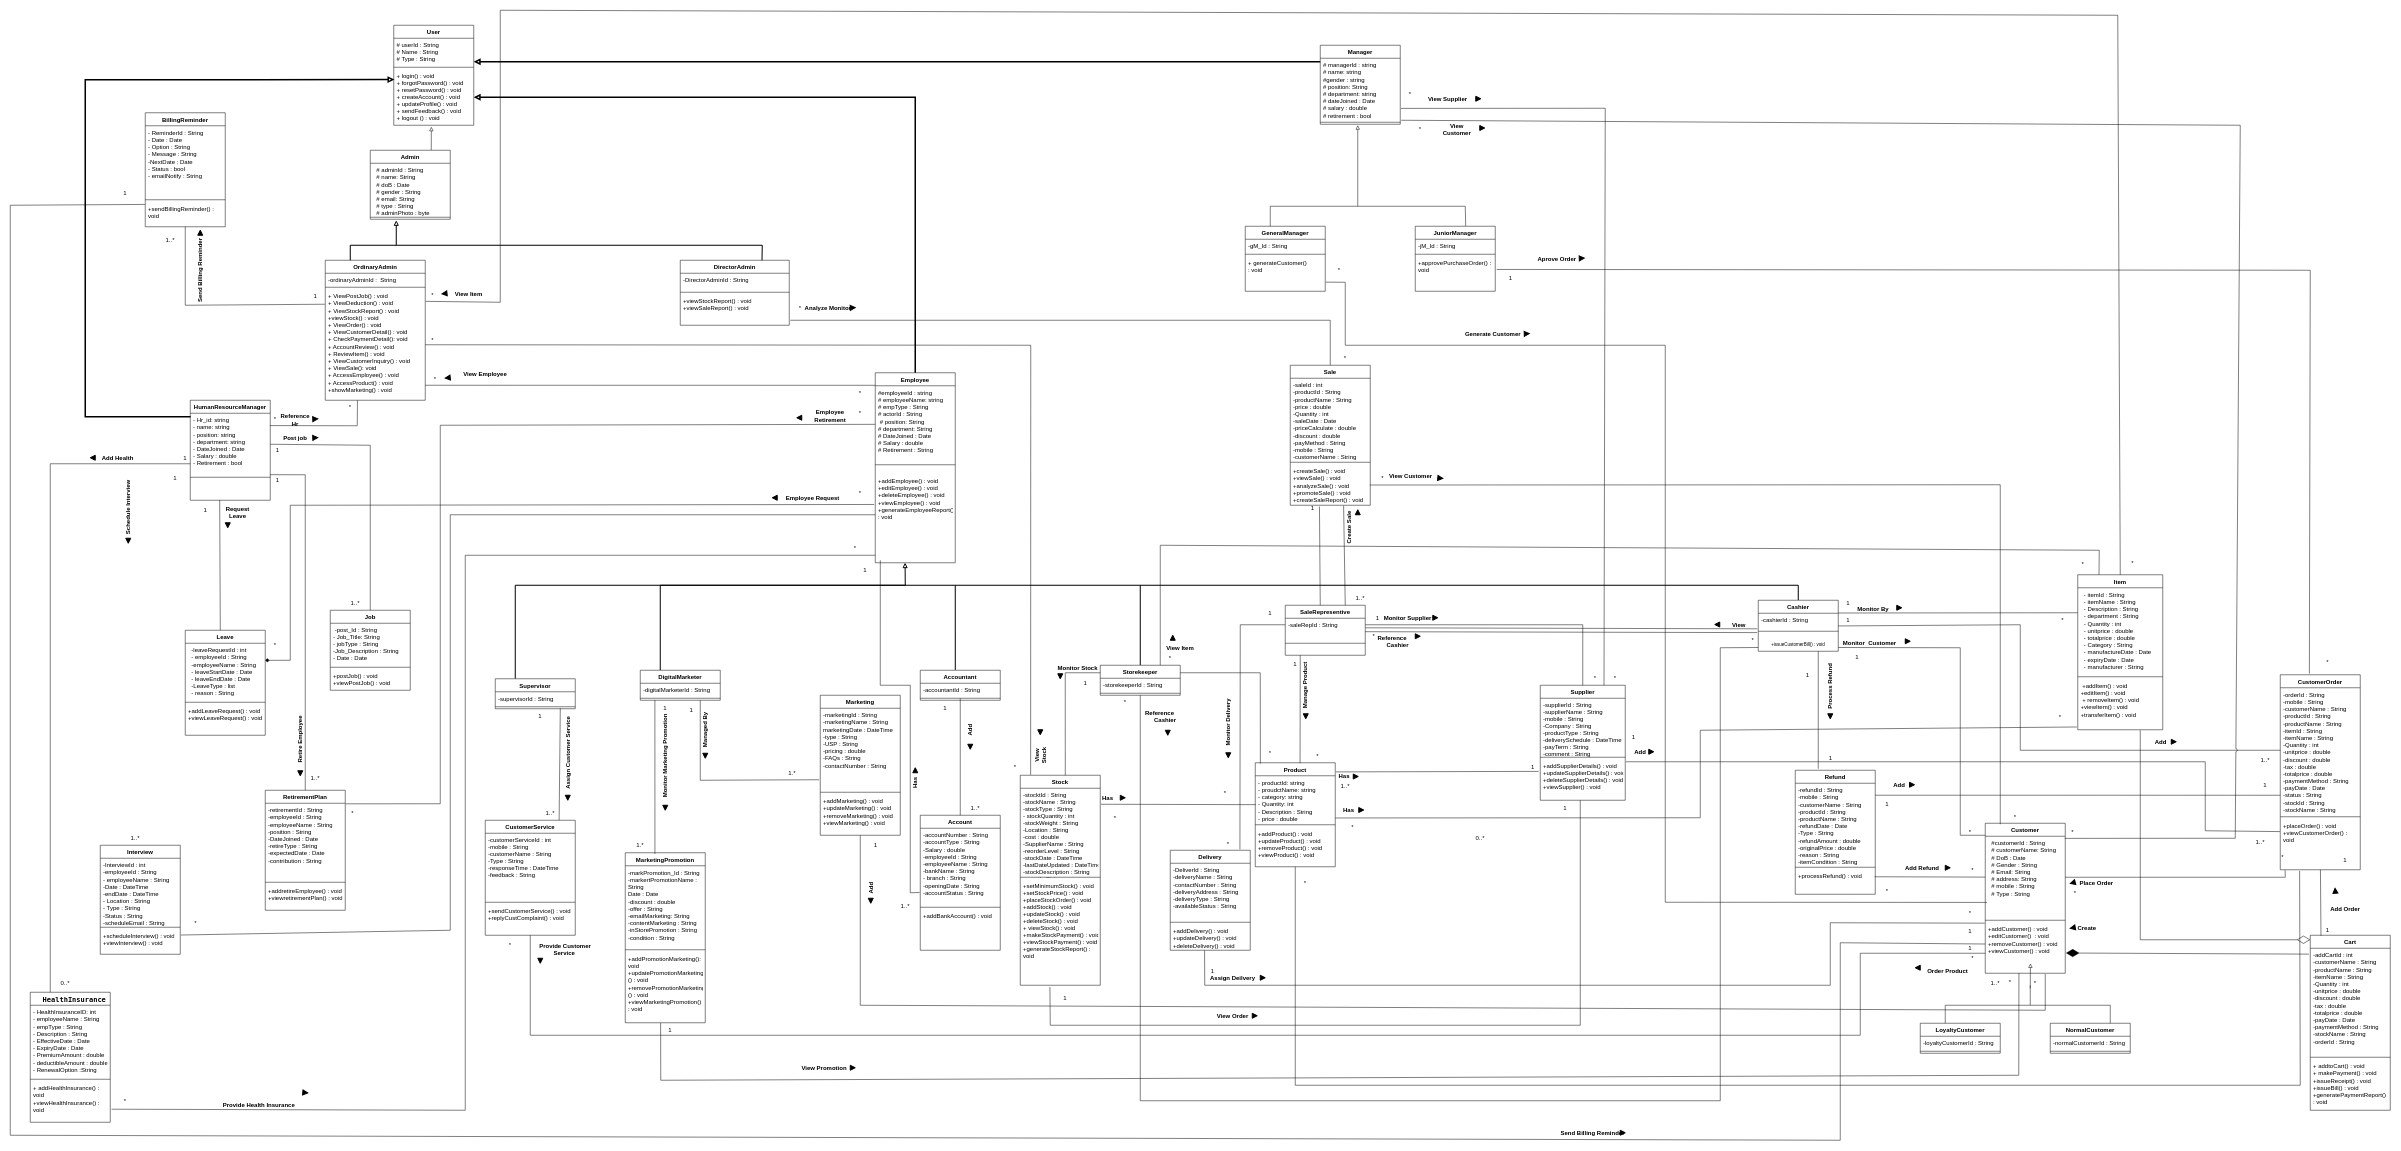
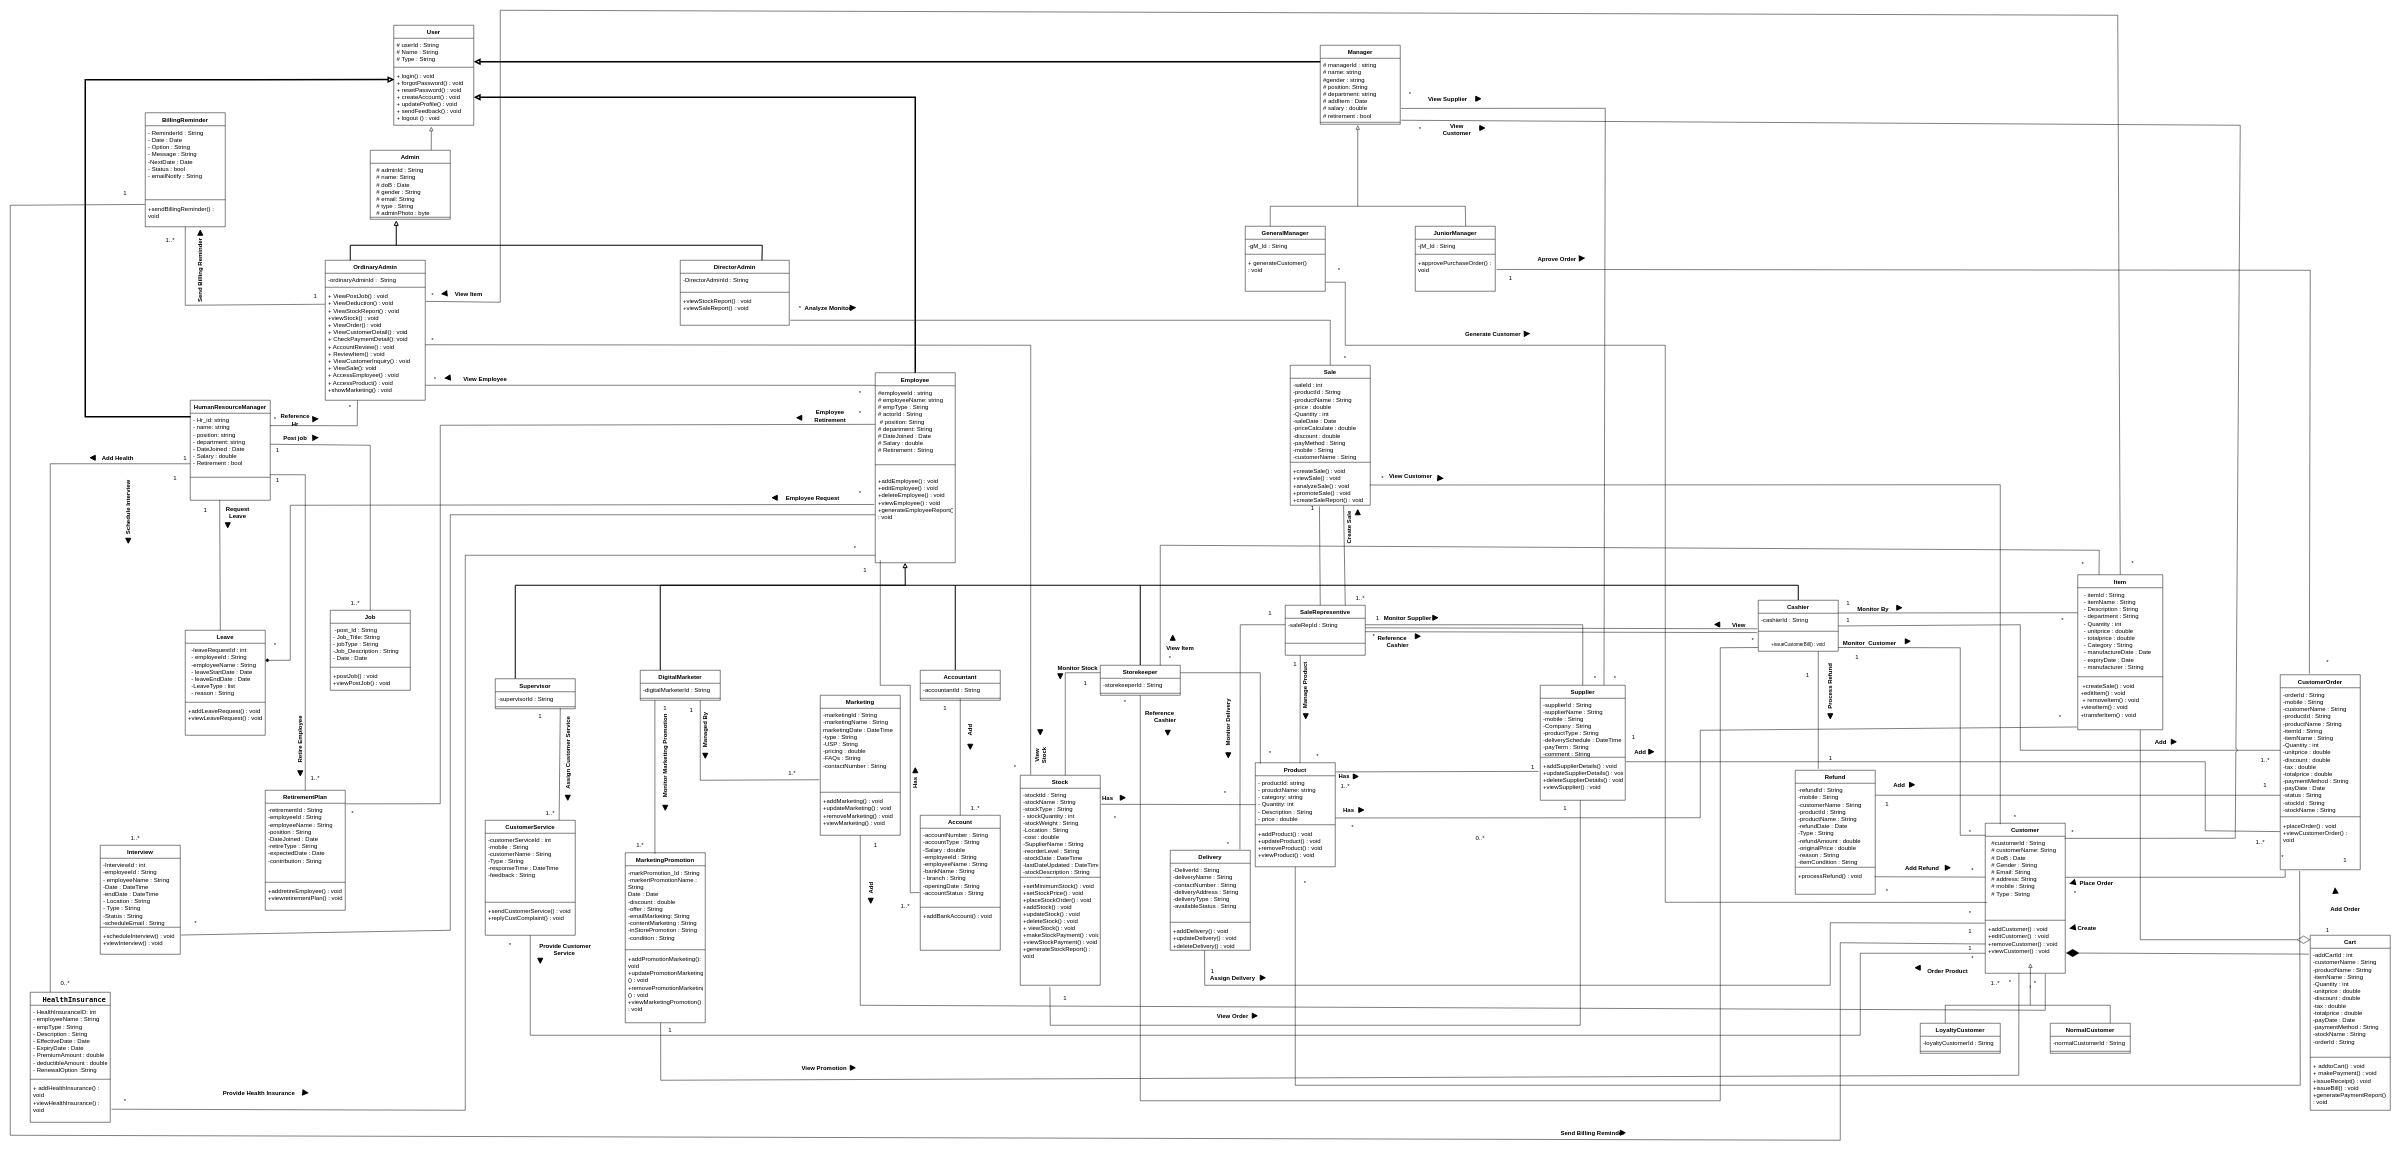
- <mxCell id="69" value="&lt;div&gt;# managerId : string&amp;nbsp; &amp;nbsp; &amp;nbsp; &amp;nbsp; &amp;nbsp; &amp;nbsp;&lt;/div&gt;&lt;div&gt;# name: string&amp;nbsp;&amp;nbsp;&lt;/div&gt;&lt;div&gt;#gender : string&amp;nbsp; &amp;nbsp; &amp;nbsp; &amp;nbsp; &amp;nbsp; &amp;nbsp; &amp;nbsp; &amp;nbsp; &amp;nbsp;&amp;nbsp;&lt;/div&gt;&lt;div&gt;# position: String&amp;nbsp; &amp;nbsp; &amp;nbsp; &amp;nbsp; &amp;nbsp; &amp;nbsp; &amp;nbsp; &amp;nbsp;&amp;nbsp;&lt;/div&gt;&lt;div&gt;# department: string&lt;/div&gt;&lt;div&gt;# dateJoined : Date&lt;/div&gt;&lt;div&gt;# salary : double&lt;/div&gt;&lt;div&gt;# retirement : bool&amp;nbsp; &amp;nbsp; &amp;nbsp; &amp;nbsp;&amp;nbsp;&lt;/div&gt;" style="text;strokeColor=none;fillColor=none;align=left;verticalAlign=top;spacingLeft=4;spacingRight=4;overflow=hidden;rotatable=0;points=[[0,0.5],[1,0.5]];portConstraint=eastwest;whiteSpace=wrap;html=1;" parent="68" vertex="1"><mxGeometry y="26" width="160" height="124" as="geometry" /></mxCell>
+ <mxCell id="69" value="&lt;div&gt;# managerId : string&amp;nbsp; &amp;nbsp; &amp;nbsp; &amp;nbsp; &amp;nbsp; &amp;nbsp;&lt;/div&gt;&lt;div&gt;# name: string&amp;nbsp;&amp;nbsp;&lt;/div&gt;&lt;div&gt;#gender : string&amp;nbsp; &amp;nbsp; &amp;nbsp; &amp;nbsp; &amp;nbsp; &amp;nbsp; &amp;nbsp; &amp;nbsp; &amp;nbsp;&amp;nbsp;&lt;/div&gt;&lt;div&gt;# position: String&amp;nbsp; &amp;nbsp; &amp;nbsp; &amp;nbsp; &amp;nbsp; &amp;nbsp; &amp;nbsp; &amp;nbsp;&amp;nbsp;&lt;/div&gt;&lt;div&gt;# department: string&lt;/div&gt;&lt;div&gt;# addItem : Date&lt;/div&gt;&lt;div&gt;# salary : double&lt;/div&gt;&lt;div&gt;# retirement : bool&amp;nbsp; &amp;nbsp; &amp;nbsp; &amp;nbsp;&amp;nbsp;&lt;/div&gt;" style="text;strokeColor=none;fillColor=none;align=left;verticalAlign=top;spacingLeft=4;spacingRight=4;overflow=hidden;rotatable=0;points=[[0,0.5],[1,0.5]];portConstraint=eastwest;whiteSpace=wrap;html=1;" parent="68" vertex="1"><mxGeometry y="26" width="160" height="124" as="geometry" /></mxCell>
- <mxCell id="92" value="&lt;b&gt;View Employee&lt;/b&gt;" style="text;strokeColor=none;align=center;fillColor=none;html=1;verticalAlign=middle;whiteSpace=wrap;rounded=0;" parent="1" vertex="1"><mxGeometry x="910" y="732.5" width="120" height="30" as="geometry" /></mxCell>
+ <mxCell id="92" value="&lt;b&gt;View Employee&lt;/b&gt;" style="text;strokeColor=none;align=center;fillColor=none;html=1;verticalAlign=middle;whiteSpace=wrap;rounded=0;" parent="1" vertex="1"><mxGeometry x="910" y="742.5" width="120" height="30" as="geometry" /></mxCell>
- <mxCell id="213" value="&lt;div&gt;&amp;nbsp;+addItem() : void&lt;/div&gt;&lt;div&gt;+editItem() : void&lt;/div&gt;&lt;div&gt;&amp;nbsp;+ removeItem() : void&lt;/div&gt;&lt;div&gt;+viewItem() : void&lt;/div&gt;&lt;div&gt;+transferItem() : void&lt;/div&gt;" style="text;strokeColor=none;fillColor=none;align=left;verticalAlign=top;spacingLeft=4;spacingRight=4;overflow=hidden;rotatable=0;points=[[0,0.5],[1,0.5]];portConstraint=eastwest;whiteSpace=wrap;html=1;" parent="210" vertex="1"><mxGeometry y="208" width="170" height="102" as="geometry" /></mxCell>
+ <mxCell id="213" value="&lt;div&gt;&amp;nbsp;+createSale() : void&lt;/div&gt;&lt;div&gt;+editItem() : void&lt;/div&gt;&lt;div&gt;&amp;nbsp;+ removeItem() : void&lt;/div&gt;&lt;div&gt;+viewItem() : void&lt;/div&gt;&lt;div&gt;+transferItem() : void&lt;/div&gt;" style="text;strokeColor=none;fillColor=none;align=left;verticalAlign=top;spacingLeft=4;spacingRight=4;overflow=hidden;rotatable=0;points=[[0,0.5],[1,0.5]];portConstraint=eastwest;whiteSpace=wrap;html=1;" parent="210" vertex="1"><mxGeometry y="208" width="170" height="102" as="geometry" /></mxCell>
- <mxCell id="207" value="" style="endArrow=none;html=1;rounded=0;entryX=0.134;entryY=0.003;entryDx=0;entryDy=0;entryPerimeter=0;" parent="1" source="200" target="202" edge="1"><mxGeometry width="50" height="50" relative="1" as="geometry"><mxPoint x="4360" y="1769" as="sourcePoint" /><mxPoint x="4460.8" y="1769.194" as="targetPoint" /></mxGeometry></mxCell>
- <mxCell id="348" value="&lt;b&gt;Provide Health Insurance&lt;/b&gt;" style="text;strokeColor=none;align=center;fillColor=none;html=1;verticalAlign=middle;whiteSpace=wrap;rounded=0;" parent="1" vertex="1"><mxGeometry x="440" y="2195" width="155" height="30" as="geometry" /></mxCell>
+ <mxCell id="348" value="&lt;b&gt;Provide Health Insurance&lt;/b&gt;" style="text;strokeColor=none;align=center;fillColor=none;html=1;verticalAlign=middle;whiteSpace=wrap;rounded=0;" parent="1" vertex="1"><mxGeometry x="440" y="2170" width="155" height="30" as="geometry" /></mxCell>
